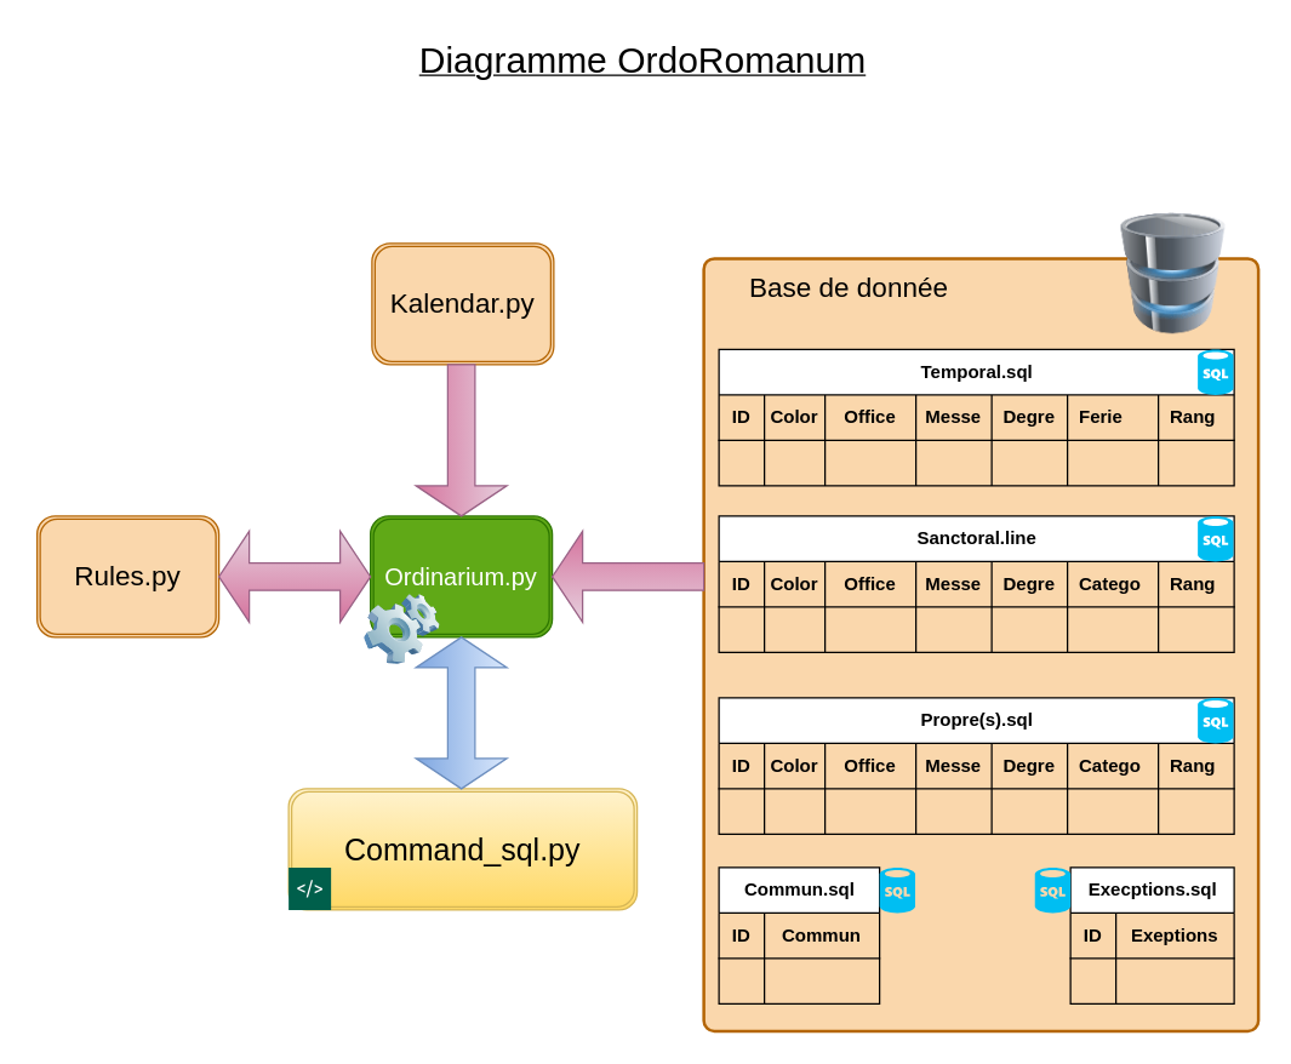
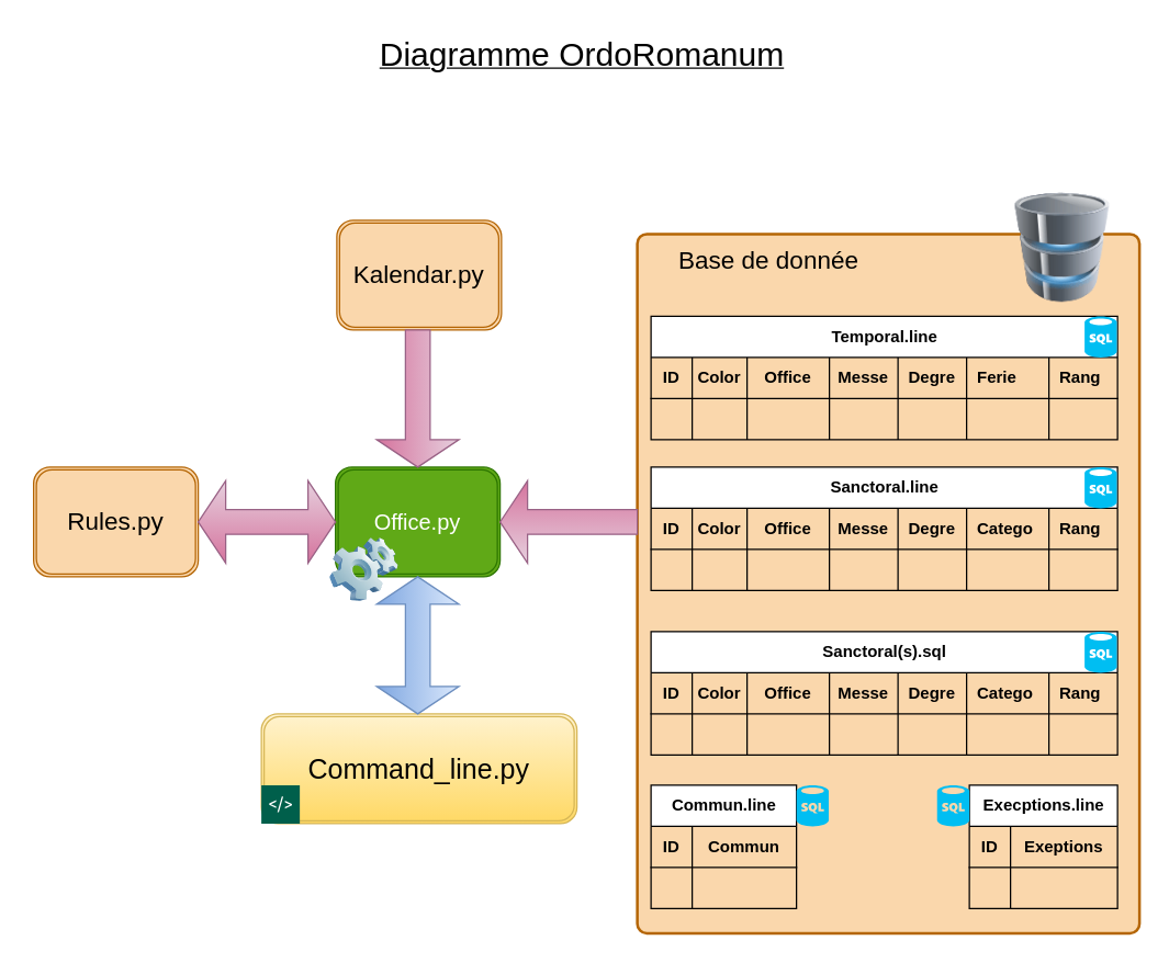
- <mxCell id="3" value="Temporal.sql" style="shape=table;startSize=30;container=1;collapsible=1;childLayout=tableLayout;fixedRows=1;rowLines=0;fontStyle=1;align=center;resizeLast=1;html=1;" vertex="1" parent="1"><mxGeometry x="474" y="230" width="340" height="90" as="geometry" /></mxCell>
+ <mxCell id="3" value="Temporal.line" style="shape=table;startSize=30;container=1;collapsible=1;childLayout=tableLayout;fixedRows=1;rowLines=0;fontStyle=1;align=center;resizeLast=1;html=1;" vertex="1" parent="1"><mxGeometry x="474" y="230" width="340" height="90" as="geometry" /></mxCell>
- <mxCell id="55" value="&lt;font style=&quot;font-size: 16px;&quot;&gt;Ordinarium.py&lt;/font&gt;" style="shape=ext;double=1;rounded=1;whiteSpace=wrap;html=1;fillColor=#60a917;strokeColor=#2D7600;fontColor=#ffffff;" vertex="1" parent="1"><mxGeometry x="244" y="340" width="120" height="80" as="geometry" /></mxCell>
+ <mxCell id="55" value="&lt;font style=&quot;font-size: 16px;&quot;&gt;Office.py&lt;/font&gt;" style="shape=ext;double=1;rounded=1;whiteSpace=wrap;html=1;fillColor=#60a917;strokeColor=#2D7600;fontColor=#ffffff;" vertex="1" parent="1"><mxGeometry x="244" y="340" width="120" height="80" as="geometry" /></mxCell>
- <mxCell id="37" value="Propre(s).sql" style="shape=table;startSize=30;container=1;collapsible=1;childLayout=tableLayout;fixedRows=1;rowLines=0;fontStyle=1;align=center;resizeLast=1;html=1;" vertex="1" parent="1"><mxGeometry x="474" y="460" width="340" height="90" as="geometry" /></mxCell>
+ <mxCell id="37" value="Sanctoral(s).sql" style="shape=table;startSize=30;container=1;collapsible=1;childLayout=tableLayout;fixedRows=1;rowLines=0;fontStyle=1;align=center;resizeLast=1;html=1;" vertex="1" parent="1"><mxGeometry x="474" y="460" width="340" height="90" as="geometry" /></mxCell>
- <mxCell id="56" value="&lt;font style=&quot;font-size: 20px;&quot;&gt;Command_sql.py&lt;/font&gt;" style="shape=ext;double=1;rounded=1;whiteSpace=wrap;html=1;fillColor=#fff2cc;gradientColor=#ffd966;strokeColor=#d6b656;" vertex="1" parent="1"><mxGeometry x="190" y="520" width="230" height="80" as="geometry" /></mxCell>
+ <mxCell id="56" value="&lt;font style=&quot;font-size: 20px;&quot;&gt;Command_line.py&lt;/font&gt;" style="shape=ext;double=1;rounded=1;whiteSpace=wrap;html=1;fillColor=#fff2cc;gradientColor=#ffd966;strokeColor=#d6b656;" vertex="1" parent="1"><mxGeometry x="190" y="520" width="230" height="80" as="geometry" /></mxCell>
- <mxCell id="68" value="Commun.sql" style="shape=table;startSize=30;container=1;collapsible=1;childLayout=tableLayout;fixedRows=1;rowLines=0;fontStyle=1;align=center;resizeLast=1;html=1;" vertex="1" parent="1"><mxGeometry x="474" y="572" width="106" height="90" as="geometry" /></mxCell>
+ <mxCell id="68" value="Commun.line" style="shape=table;startSize=30;container=1;collapsible=1;childLayout=tableLayout;fixedRows=1;rowLines=0;fontStyle=1;align=center;resizeLast=1;html=1;" vertex="1" parent="1"><mxGeometry x="474" y="572" width="106" height="90" as="geometry" /></mxCell>
- <mxCell id="75" value="Execptions&lt;span style=&quot;background-color: initial;&quot;&gt;.sql&lt;/span&gt;" style="shape=table;startSize=30;container=1;collapsible=1;childLayout=tableLayout;fixedRows=1;rowLines=0;fontStyle=1;align=center;resizeLast=1;html=1;" vertex="1" parent="1"><mxGeometry x="706" y="572" width="108" height="90" as="geometry" /></mxCell>
+ <mxCell id="75" value="Execptions&lt;span style=&quot;background-color: initial;&quot;&gt;.line&lt;/span&gt;" style="shape=table;startSize=30;container=1;collapsible=1;childLayout=tableLayout;fixedRows=1;rowLines=0;fontStyle=1;align=center;resizeLast=1;html=1;" vertex="1" parent="1"><mxGeometry x="706" y="572" width="108" height="90" as="geometry" /></mxCell>
